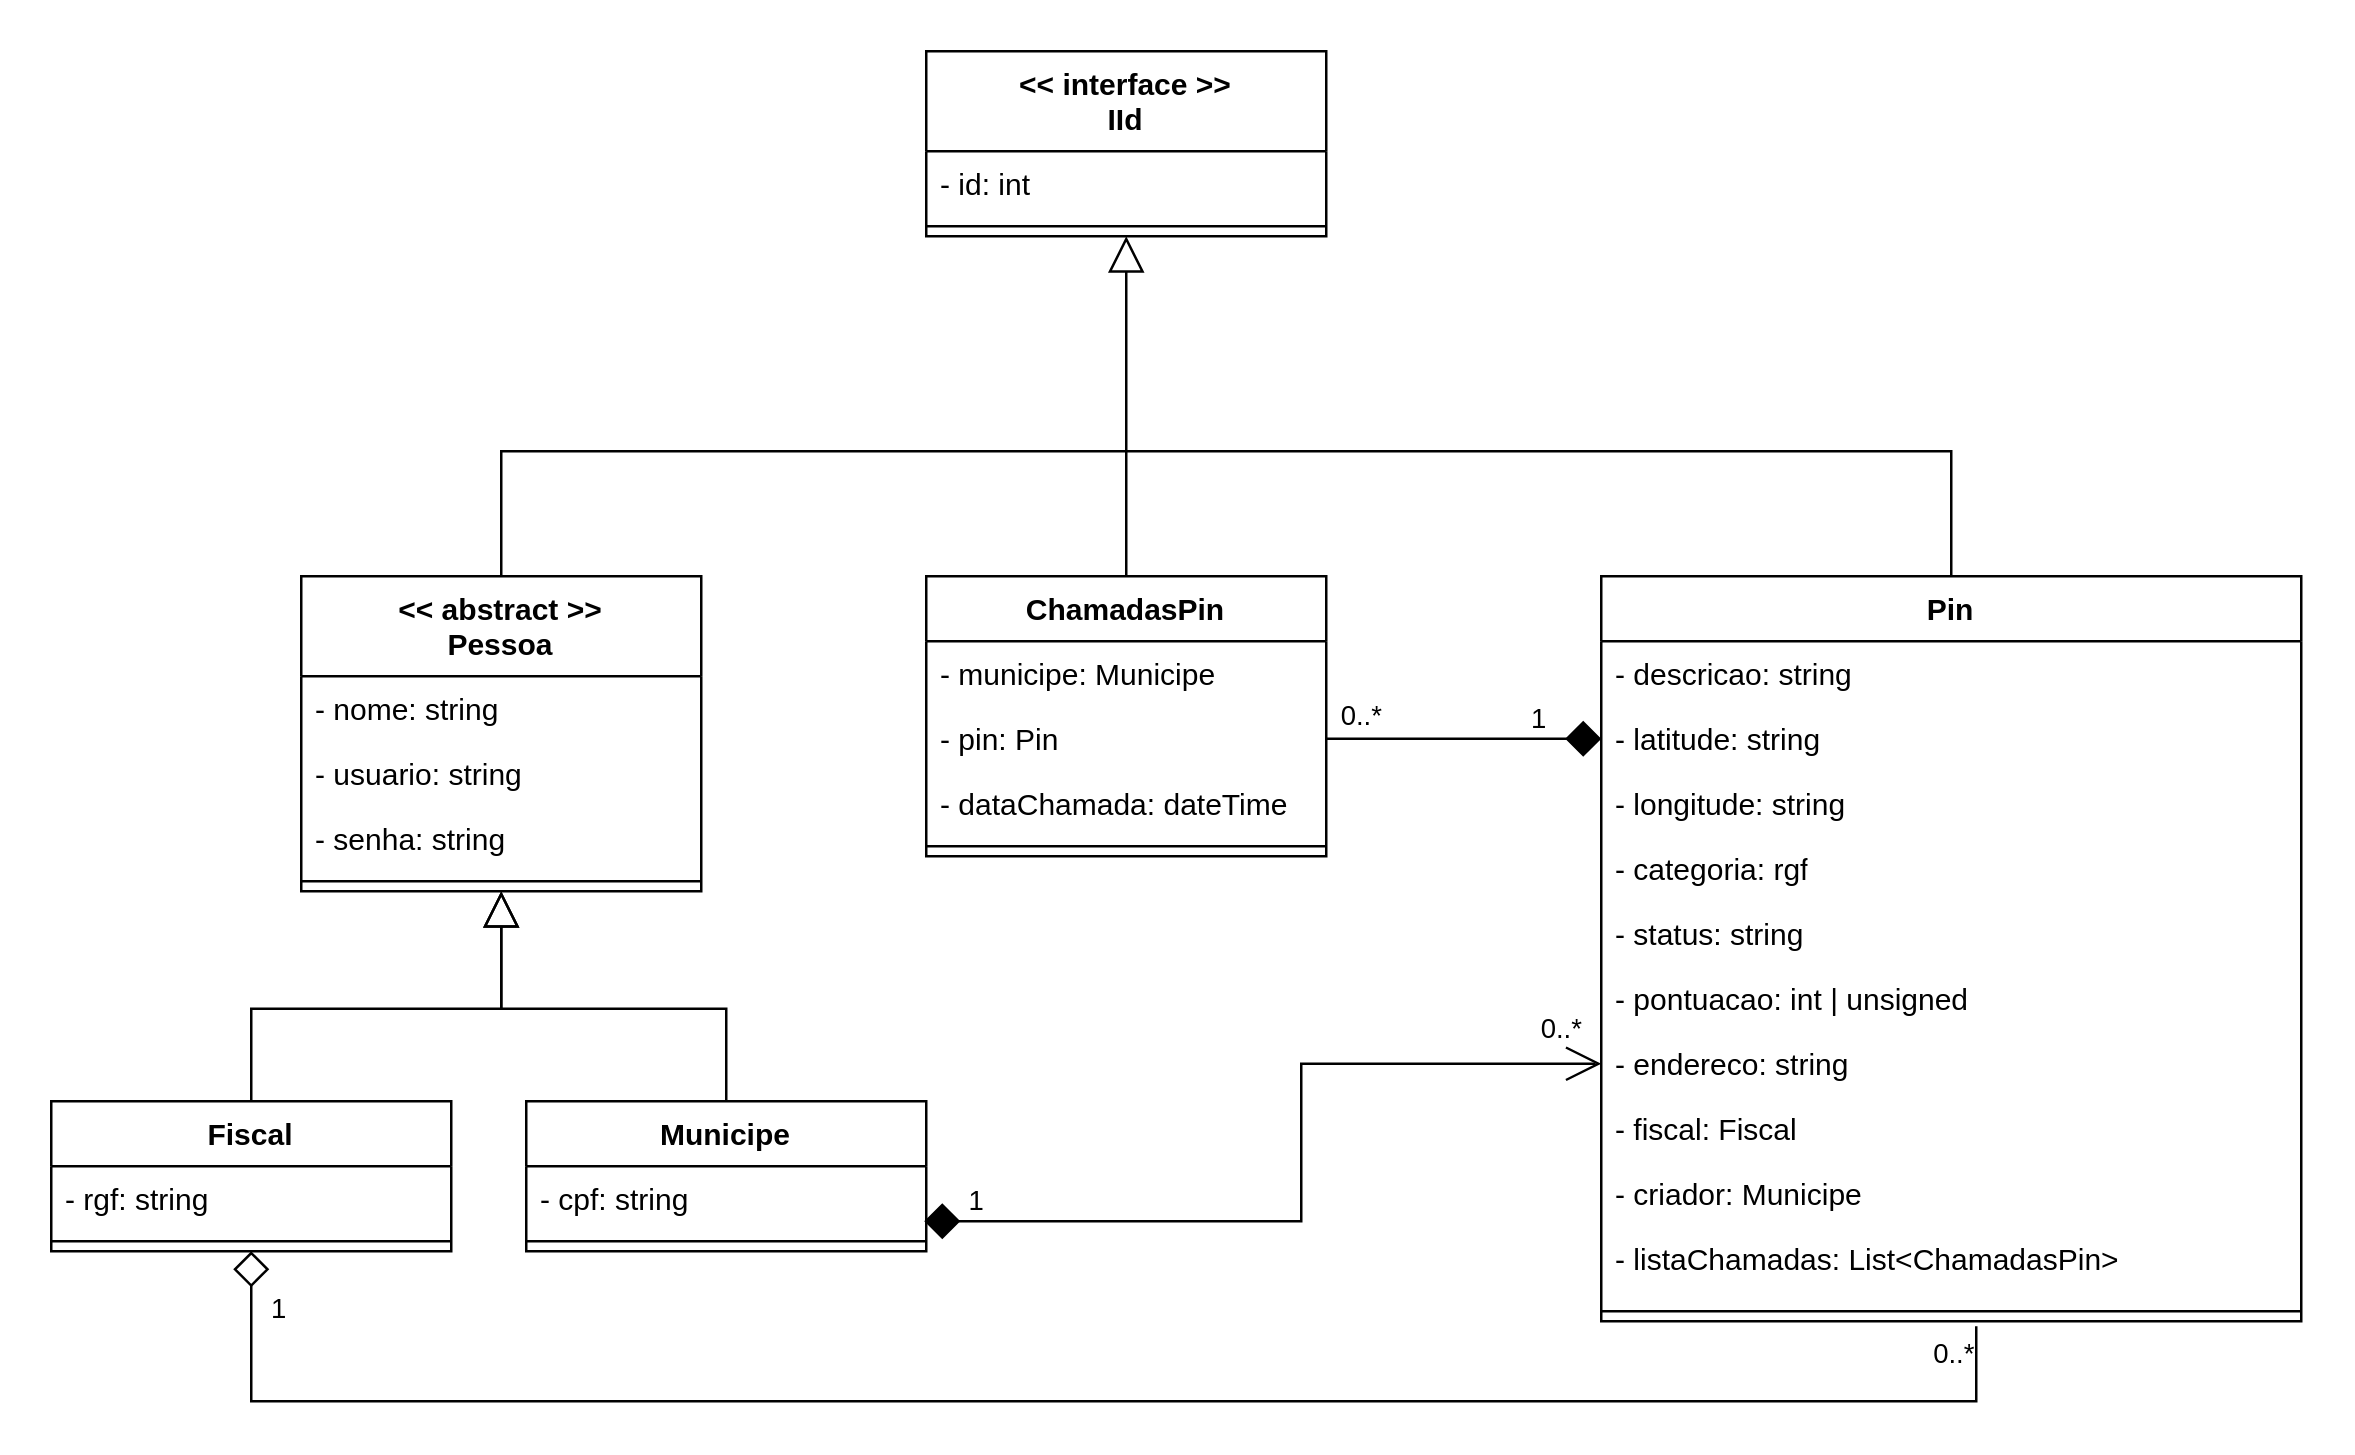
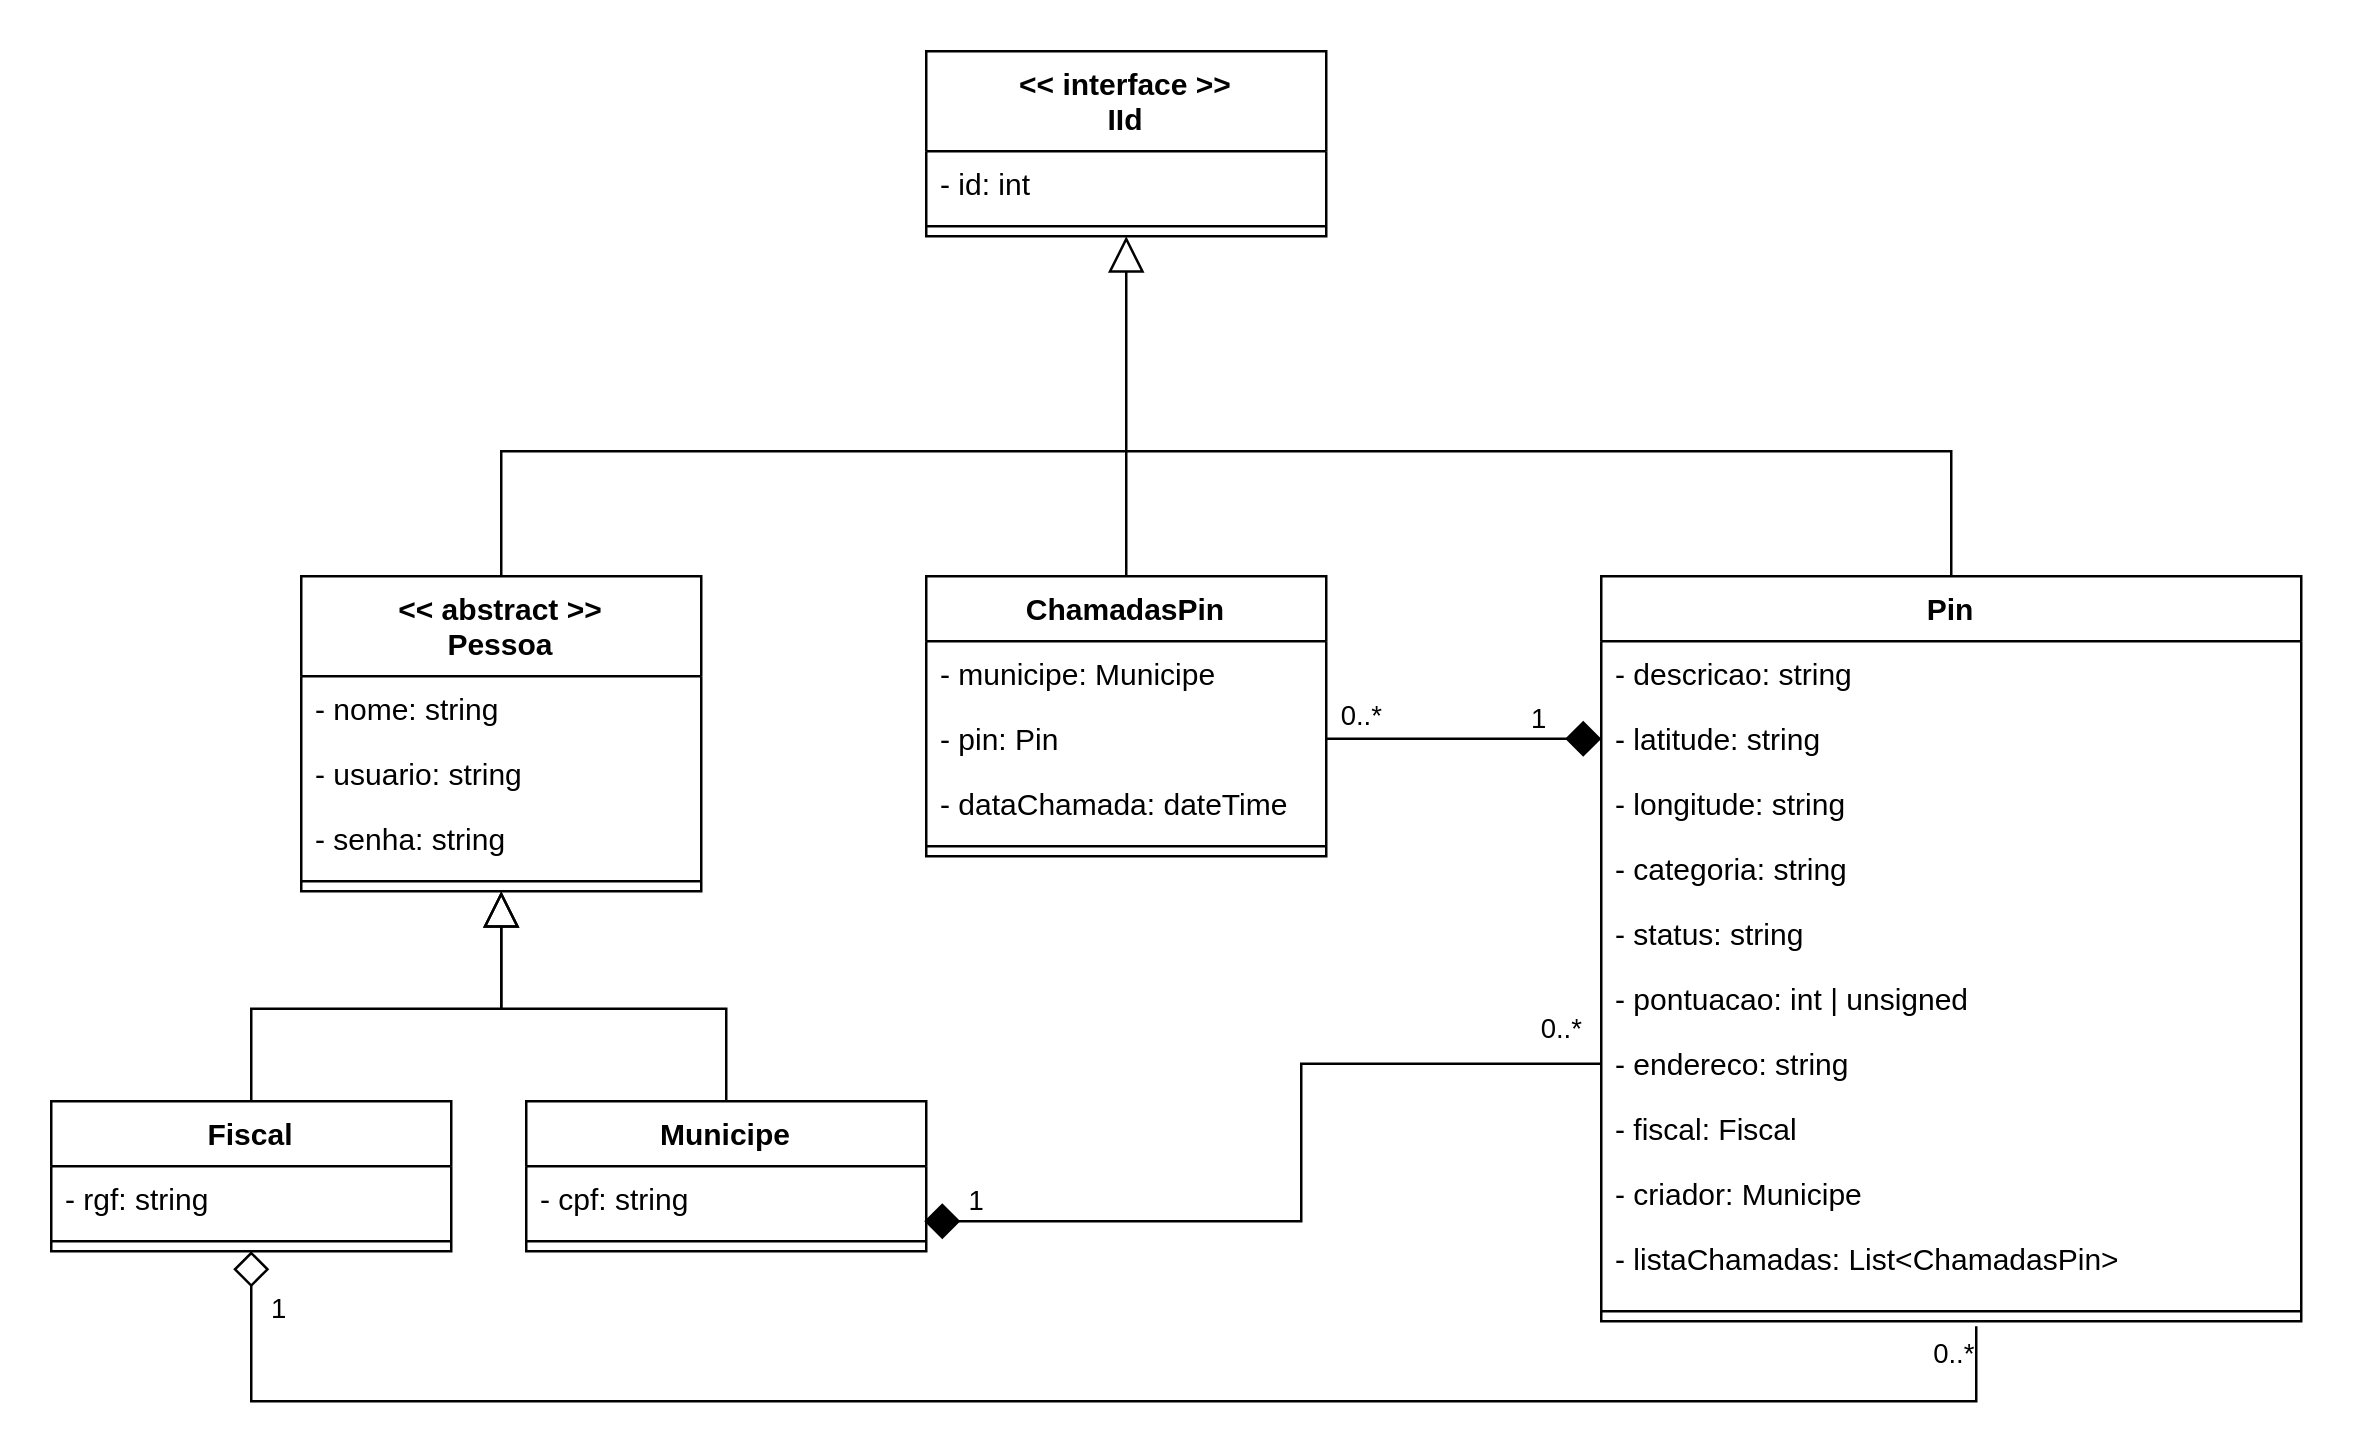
- <mxCell id="30" value="- categoria: rgf" style="text;strokeColor=none;fillColor=none;align=left;verticalAlign=top;spacingLeft=4;spacingRight=4;overflow=hidden;rotatable=0;points=[[0,0.5],[1,0.5]];portConstraint=eastwest;whiteSpace=wrap;html=1;" parent="26" vertex="1"><mxGeometry y="104" width="280" height="26" as="geometry" /></mxCell>
+ <mxCell id="30" value="- categoria: string" style="text;strokeColor=none;fillColor=none;align=left;verticalAlign=top;spacingLeft=4;spacingRight=4;overflow=hidden;rotatable=0;points=[[0,0.5],[1,0.5]];portConstraint=eastwest;whiteSpace=wrap;html=1;" parent="26" vertex="1"><mxGeometry y="104" width="280" height="26" as="geometry" /></mxCell>
- <mxCell id="9" style="edgeStyle=orthogonalEdgeStyle;rounded=0;orthogonalLoop=1;jettySize=auto;html=1;strokeColor=default;align=center;verticalAlign=middle;fontFamily=Helvetica;fontSize=11;fontColor=default;labelBackgroundColor=default;startArrow=diamond;startFill=1;startSize=12;endArrow=open;endFill=0;endSize=12;entryX=0;entryY=0.5;entryDx=0;entryDy=0;exitX=0.995;exitY=0.846;exitDx=0;exitDy=0;exitPerimeter=0;" edge="1" parent="1" source="13" target="33"><mxGeometry relative="1" as="geometry"><mxPoint x="730" y="528" as="targetPoint" /><Array as="points"><mxPoint x="520" y="488" /><mxPoint x="520" y="425" /></Array></mxGeometry></mxCell>
+ <mxCell id="9" style="edgeStyle=orthogonalEdgeStyle;rounded=0;orthogonalLoop=1;jettySize=auto;html=1;strokeColor=default;align=center;verticalAlign=middle;fontFamily=Helvetica;fontSize=11;fontColor=default;labelBackgroundColor=default;startArrow=diamond;startFill=1;startSize=12;endArrow=none;endFill=0;endSize=12;entryX=0;entryY=0.5;entryDx=0;entryDy=0;exitX=0.995;exitY=0.846;exitDx=0;exitDy=0;exitPerimeter=0;" edge="1" parent="1" source="13" target="33"><mxGeometry relative="1" as="geometry"><mxPoint x="730" y="528" as="targetPoint" /><Array as="points"><mxPoint x="520" y="488" /><mxPoint x="520" y="425" /></Array></mxGeometry></mxCell>
